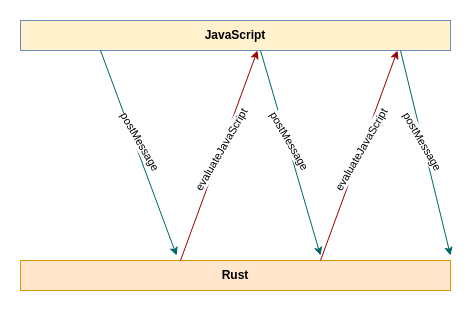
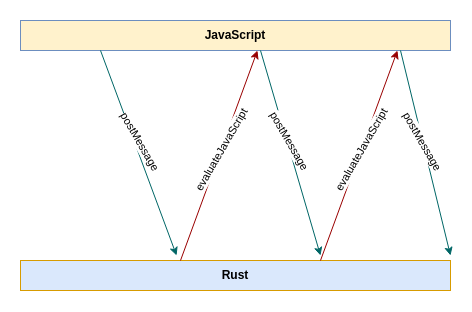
- <mxCell id="3" value="Rust" style="rounded=0;whiteSpace=wrap;html=1;fontStyle=1;fillColor=#ffe6cc;strokeColor=#d79b00;" vertex="1" parent="1"><mxGeometry x="20" y="260" width="430" height="30" as="geometry" /></mxCell>
+ <mxCell id="3" value="Rust" style="rounded=0;whiteSpace=wrap;html=1;fontStyle=1;fillColor=#dae8fc;strokeColor=#d79b00;" vertex="1" parent="1"><mxGeometry x="20" y="260" width="430" height="30" as="geometry" /></mxCell>
